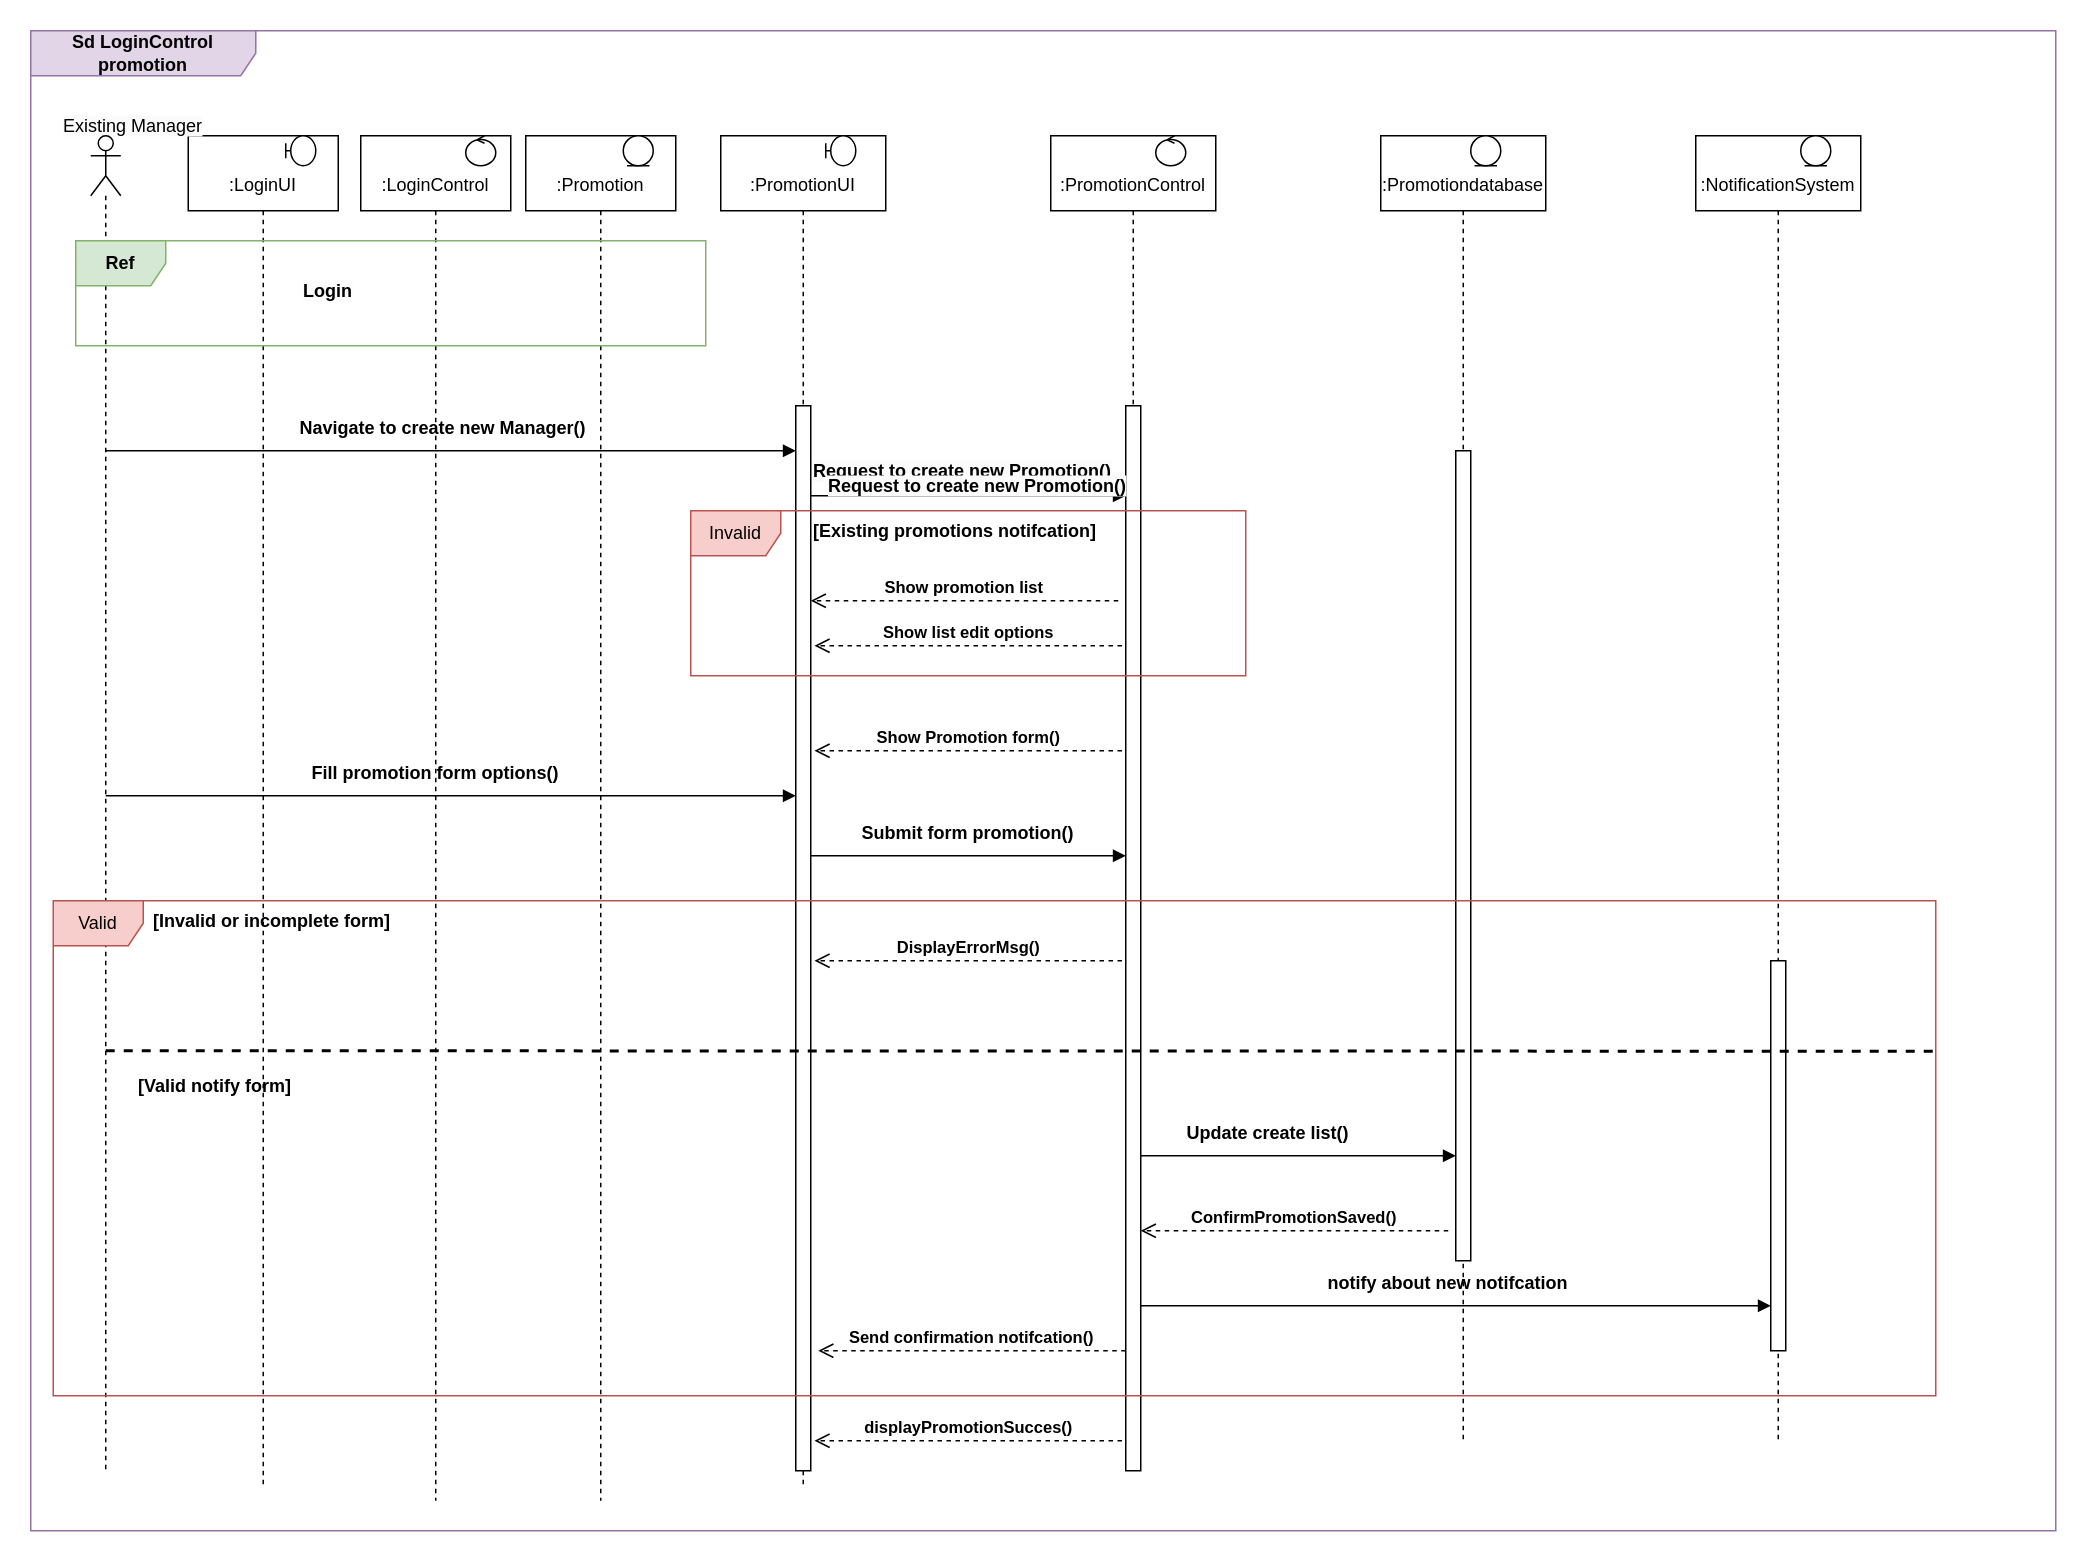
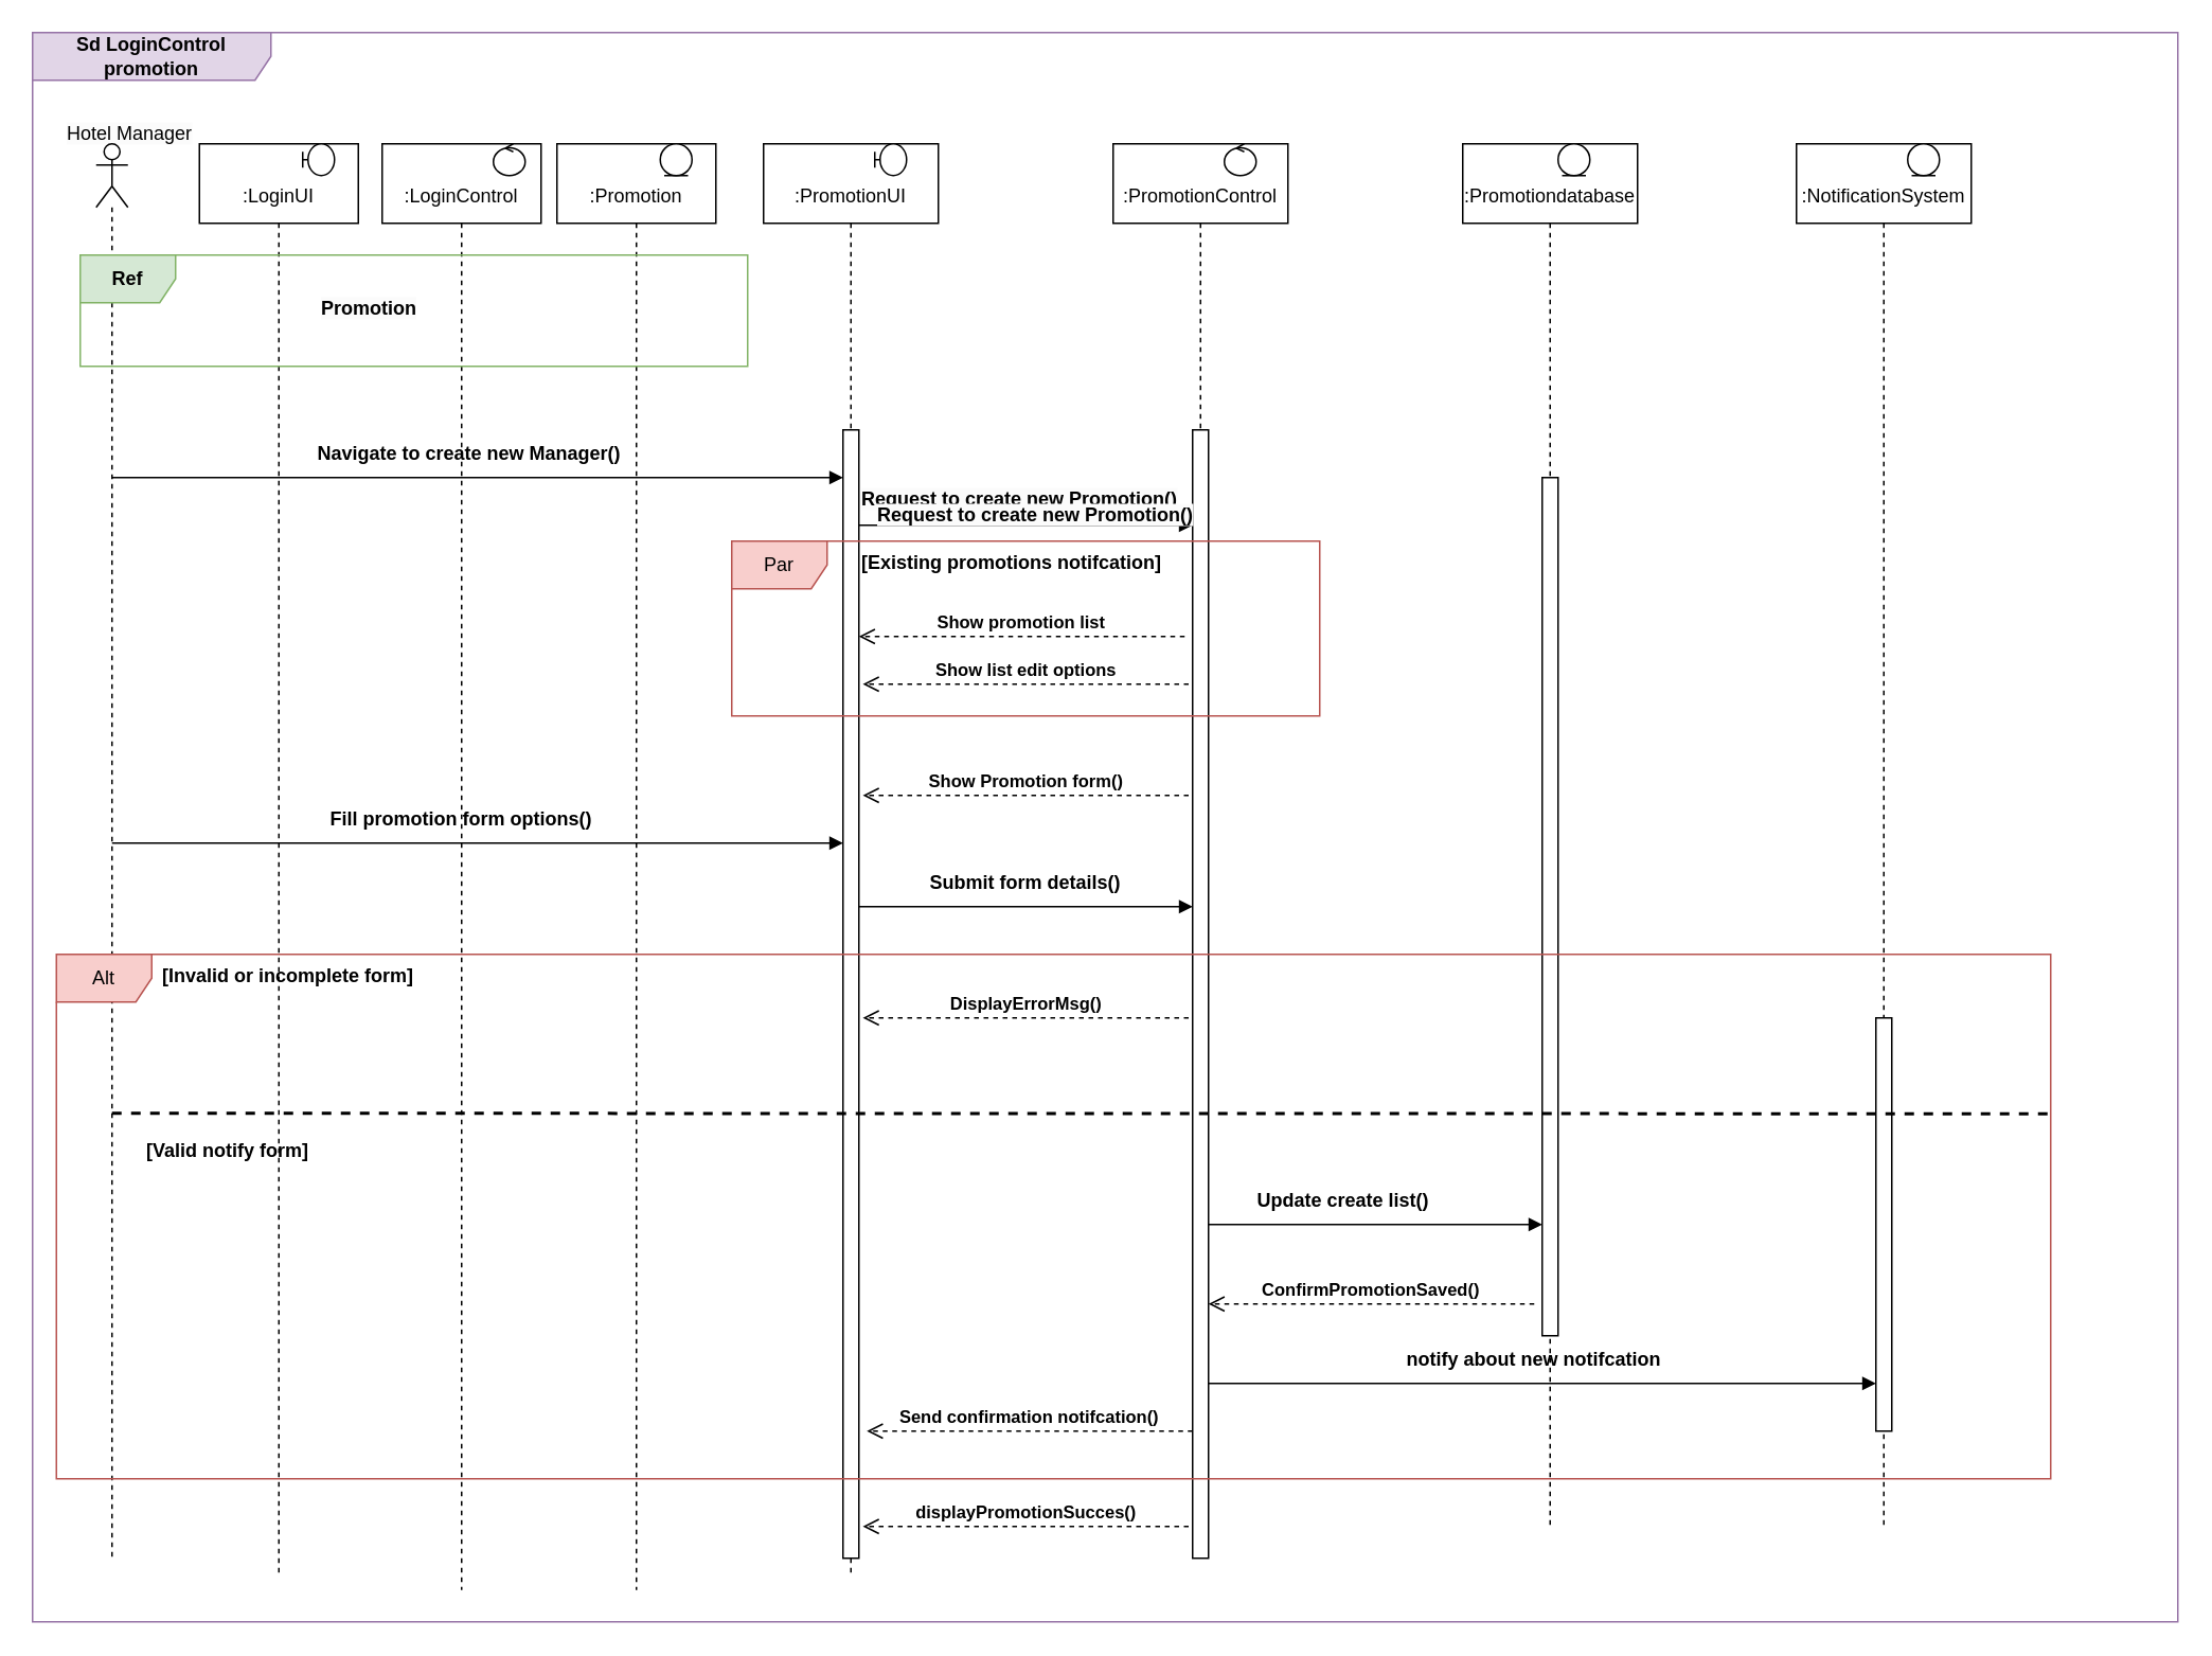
- <mxCell id="5" value="&lt;span style=&quot;color: rgb(0, 0, 0); font-family: Helvetica; font-size: 12px; font-style: normal; font-variant-ligatures: normal; font-variant-caps: normal; font-weight: 400; letter-spacing: normal; orphans: 2; text-align: center; text-indent: 0px; text-transform: none; widows: 2; word-spacing: 0px; -webkit-text-stroke-width: 0px; white-space: nowrap; background-color: rgb(251, 251, 251); text-decoration-thickness: initial; text-decoration-style: initial; text-decoration-color: initial; display: inline !important; float: none;&quot;&gt;Existing Manager&lt;/span&gt;" style="text;whiteSpace=wrap;html=1;" vertex="1" parent="1"><mxGeometry x="40" y="70" width="85" height="40" as="geometry" /></mxCell>
+ <mxCell id="5" value="&lt;span style=&quot;color: rgb(0, 0, 0); font-family: Helvetica; font-size: 12px; font-style: normal; font-variant-ligatures: normal; font-variant-caps: normal; font-weight: 400; letter-spacing: normal; orphans: 2; text-align: center; text-indent: 0px; text-transform: none; widows: 2; word-spacing: 0px; -webkit-text-stroke-width: 0px; white-space: nowrap; background-color: rgb(251, 251, 251); text-decoration-thickness: initial; text-decoration-style: initial; text-decoration-color: initial; display: inline !important; float: none;&quot;&gt;Hotel Manager&lt;/span&gt;" style="text;whiteSpace=wrap;html=1;" vertex="1" parent="1"><mxGeometry x="40" y="70" width="85" height="40" as="geometry" /></mxCell>
- <mxCell id="12" value="&lt;span style=&quot;color: rgb(0, 0, 0); font-family: Helvetica; font-size: 12px; font-style: normal; font-variant-ligatures: normal; font-variant-caps: normal; font-weight: 700; letter-spacing: normal; orphans: 2; text-align: center; text-indent: 0px; text-transform: none; widows: 2; word-spacing: 0px; -webkit-text-stroke-width: 0px; white-space: nowrap; background-color: rgb(251, 251, 251); text-decoration-thickness: initial; text-decoration-style: initial; text-decoration-color: initial; display: inline !important; float: none;&quot;&gt;Login&lt;/span&gt;" style="text;whiteSpace=wrap;html=1;" vertex="1" parent="1"><mxGeometry x="200" y="180" width="130" height="40" as="geometry" /></mxCell>
+ <mxCell id="12" value="&lt;span style=&quot;color: rgb(0, 0, 0); font-family: Helvetica; font-size: 12px; font-style: normal; font-variant-ligatures: normal; font-variant-caps: normal; font-weight: 700; letter-spacing: normal; orphans: 2; text-align: center; text-indent: 0px; text-transform: none; widows: 2; word-spacing: 0px; -webkit-text-stroke-width: 0px; white-space: nowrap; background-color: rgb(251, 251, 251); text-decoration-thickness: initial; text-decoration-style: initial; text-decoration-color: initial; display: inline !important; float: none;&quot;&gt;Promotion&lt;/span&gt;" style="text;whiteSpace=wrap;html=1;" vertex="1" parent="1"><mxGeometry x="200" y="180" width="130" height="40" as="geometry" /></mxCell>
- <mxCell id="30" value="Invalid" style="shape=umlFrame;whiteSpace=wrap;html=1;pointerEvents=0;fillColor=#f8cecc;strokeColor=#b85450;" vertex="1" parent="1"><mxGeometry x="460" y="340" width="370" height="110" as="geometry" /></mxCell>
+ <mxCell id="30" value="Par" style="shape=umlFrame;whiteSpace=wrap;html=1;pointerEvents=0;fillColor=#f8cecc;strokeColor=#b85450;" vertex="1" parent="1"><mxGeometry x="460" y="340" width="370" height="110" as="geometry" /></mxCell>
- <mxCell id="37" value="Submit form promotion()" style="text;html=1;align=center;verticalAlign=middle;whiteSpace=wrap;rounded=0;fontStyle=1" vertex="1" parent="1"><mxGeometry x="540" y="540" width="210" height="30" as="geometry" /></mxCell>
+ <mxCell id="37" value="Submit form details()" style="text;html=1;align=center;verticalAlign=middle;whiteSpace=wrap;rounded=0;fontStyle=1" vertex="1" parent="1"><mxGeometry x="540" y="540" width="210" height="30" as="geometry" /></mxCell>
- <mxCell id="40" value="Valid" style="shape=umlFrame;whiteSpace=wrap;html=1;pointerEvents=0;fillColor=#f8cecc;strokeColor=#b85450;movable=1;resizable=1;rotatable=1;deletable=1;editable=1;locked=0;connectable=1;" vertex="1" parent="1"><mxGeometry x="35" y="600" width="1255" height="330" as="geometry" /></mxCell>
+ <mxCell id="40" value="Alt" style="shape=umlFrame;whiteSpace=wrap;html=1;pointerEvents=0;fillColor=#f8cecc;strokeColor=#b85450;movable=1;resizable=1;rotatable=1;deletable=1;editable=1;locked=0;connectable=1;" vertex="1" parent="1"><mxGeometry x="35" y="600" width="1255" height="330" as="geometry" /></mxCell>
